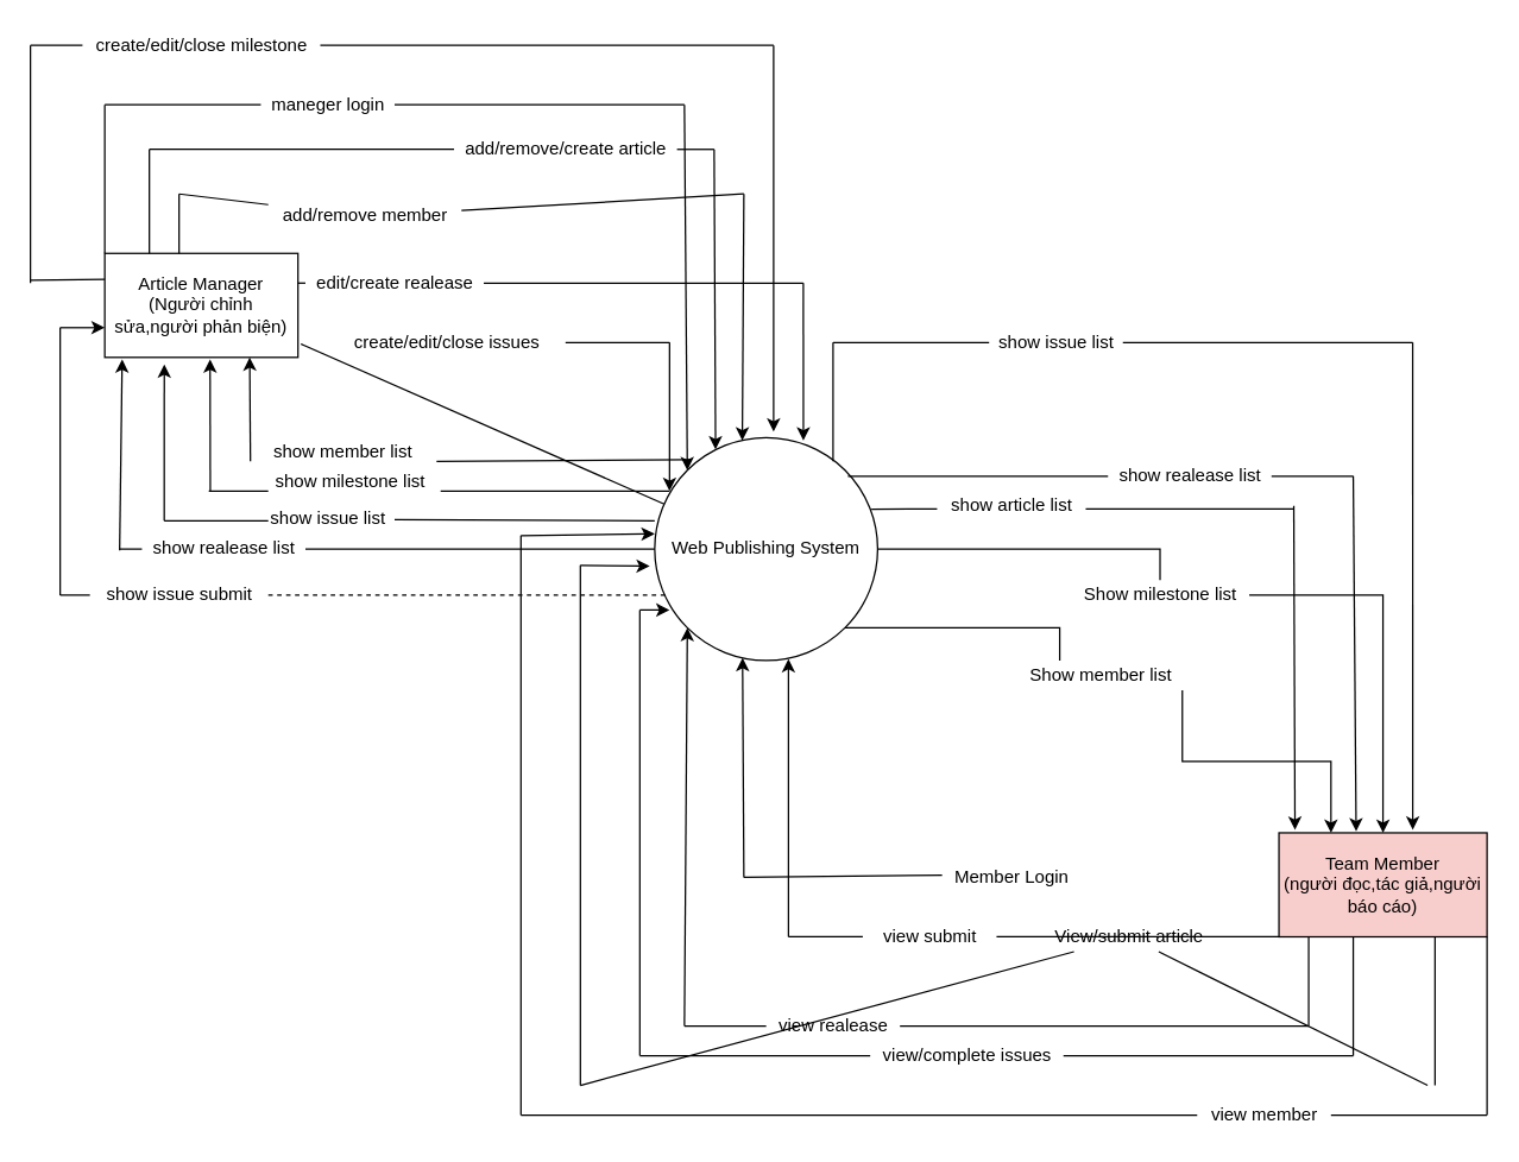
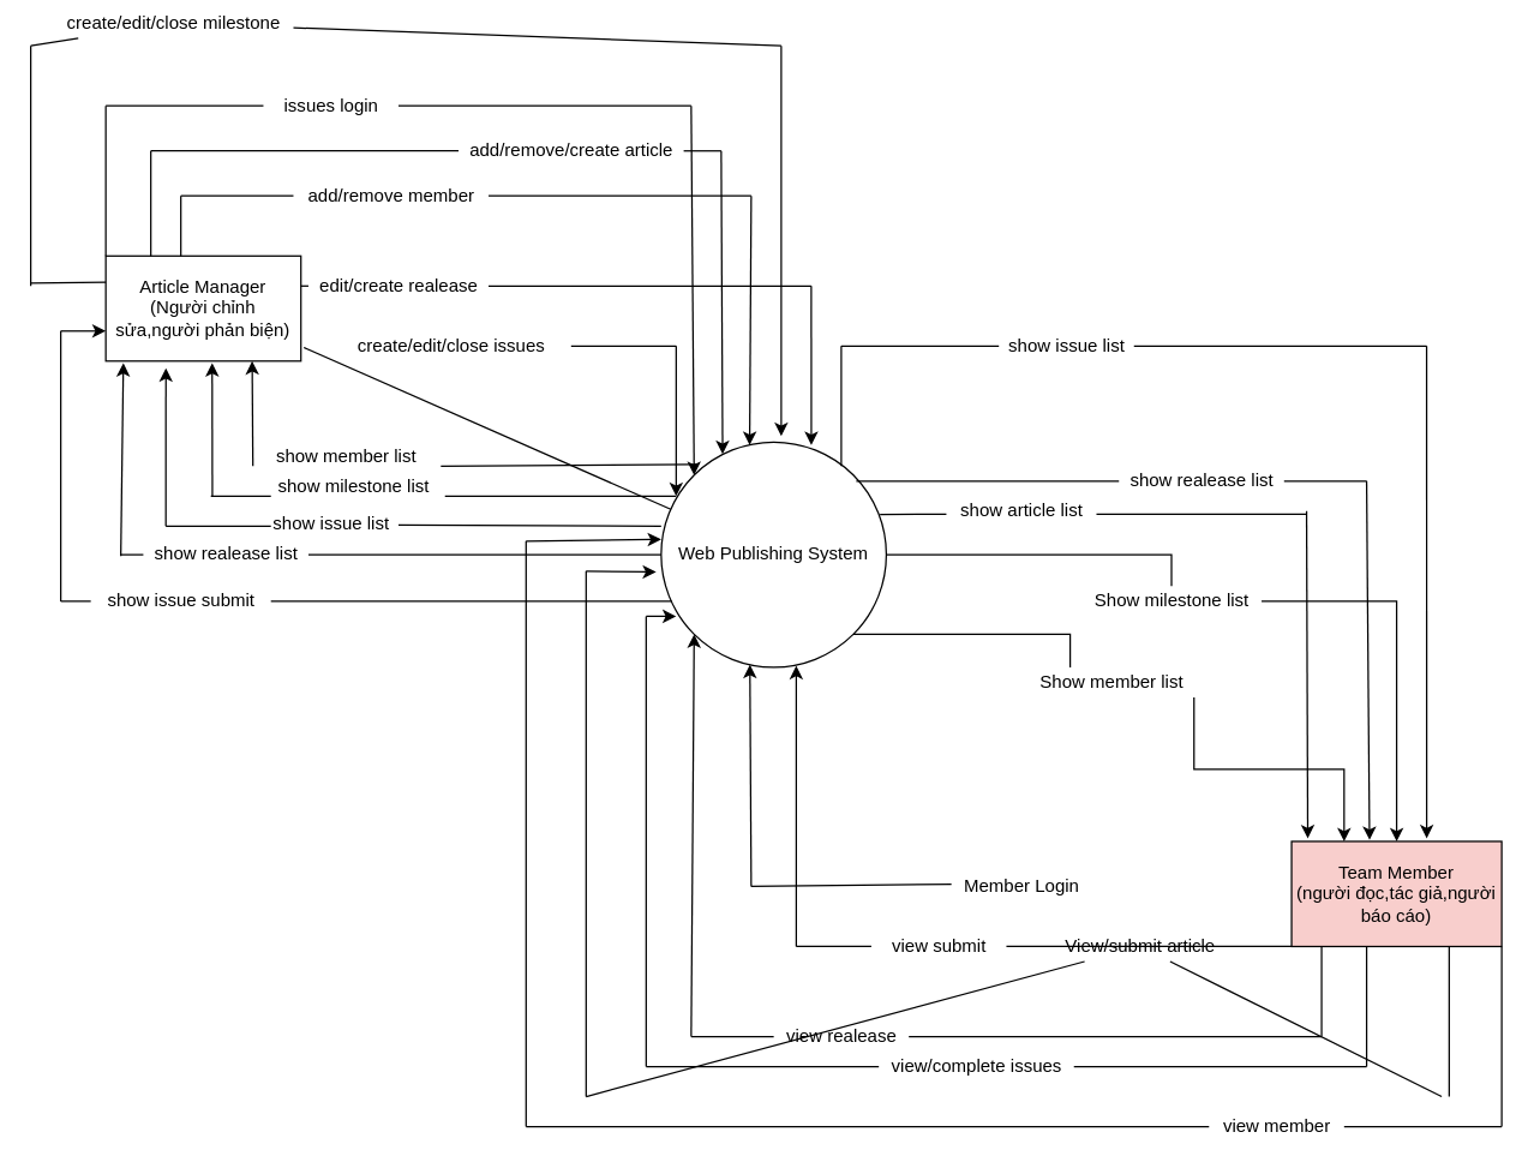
- <mxCell id="97" value="create/edit/close milestone" style="text;html=1;align=center;verticalAlign=middle;resizable=0;points=[];autosize=1;strokeColor=none;fillColor=none;" vertex="1" parent="1"><mxGeometry x="55" y="20" width="160" height="20" as="geometry" /></mxCell>
+ <mxCell id="97" value="create/edit/close milestone" style="text;html=1;align=center;verticalAlign=middle;resizable=0;points=[];autosize=1;strokeColor=none;fillColor=none;" vertex="1" parent="1"><mxGeometry x="35" y="5" width="160" height="20" as="geometry" /></mxCell>
- <mxCell id="95" value="maneger login" style="text;html=1;align=center;verticalAlign=middle;resizable=0;points=[];autosize=1;strokeColor=none;fillColor=none;" vertex="1" parent="1"><mxGeometry x="175" y="60" width="90" height="20" as="geometry" /></mxCell>
+ <mxCell id="95" value="issues login" style="text;html=1;align=center;verticalAlign=middle;resizable=0;points=[];autosize=1;strokeColor=none;fillColor=none;" vertex="1" parent="1"><mxGeometry x="175" y="60" width="90" height="20" as="geometry" /></mxCell>
- <mxCell id="91" value="add/remove member" style="text;html=1;align=center;verticalAlign=middle;resizable=0;points=[];autosize=1;strokeColor=none;fillColor=none;" vertex="1" parent="1"><mxGeometry x="180" y="135" width="130" height="20" as="geometry" /></mxCell>
+ <mxCell id="91" value="add/remove member" style="text;html=1;align=center;verticalAlign=middle;resizable=0;points=[];autosize=1;strokeColor=none;fillColor=none;" vertex="1" parent="1"><mxGeometry x="195" y="120" width="130" height="20" as="geometry" /></mxCell>
- <mxCell id="58" value="" style="endArrow=none;html=1;rounded=0;entryX=0.047;entryY=0.707;entryDx=0;entryDy=0;entryPerimeter=0;startArrow=none;dashed=1;" edge="1" parent="1" source="61" target="4"><mxGeometry width="50" height="50" relative="1" as="geometry"><mxPoint x="40" y="400" as="sourcePoint" /><mxPoint x="250" y="380" as="targetPoint" /></mxGeometry></mxCell>
+ <mxCell id="58" value="" style="endArrow=none;html=1;rounded=0;entryX=0.047;entryY=0.707;entryDx=0;entryDy=0;entryPerimeter=0;startArrow=none;" edge="1" parent="1" source="61" target="4"><mxGeometry width="50" height="50" relative="1" as="geometry"><mxPoint x="40" y="400" as="sourcePoint" /><mxPoint x="250" y="380" as="targetPoint" /></mxGeometry></mxCell>
